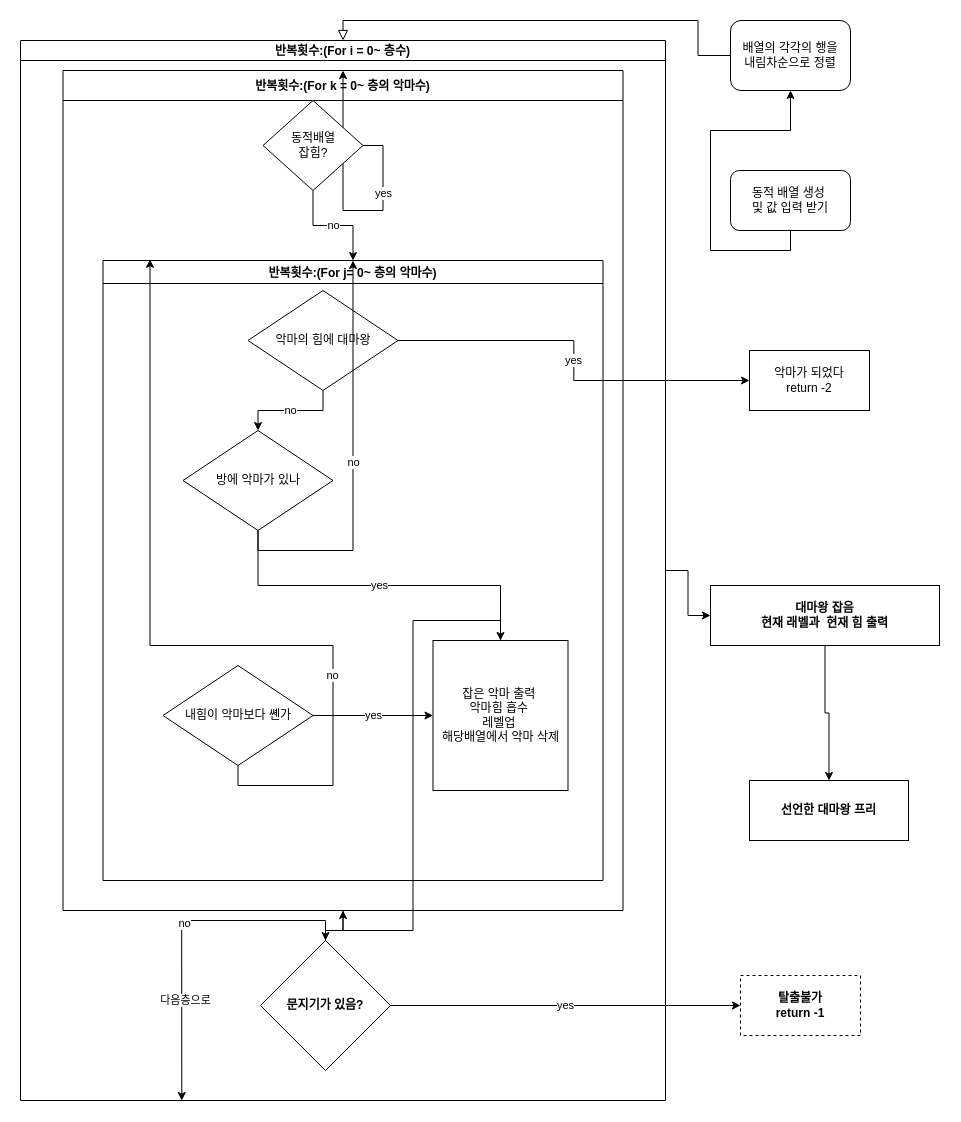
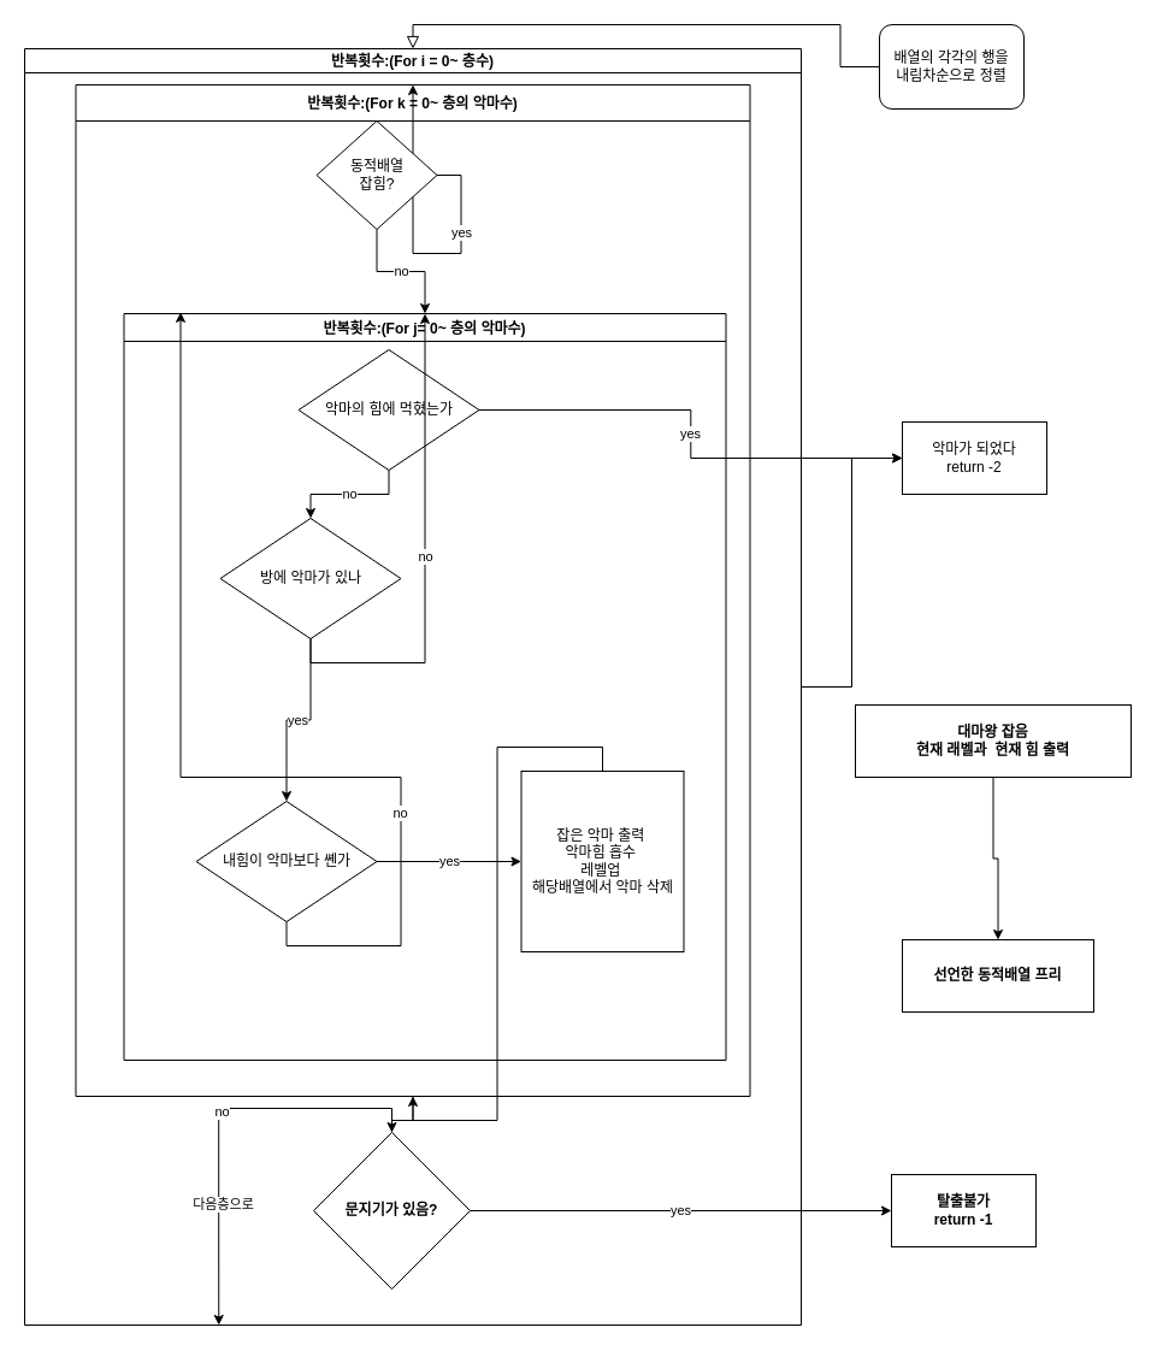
- <mxCell id="4" style="edgeStyle=orthogonalEdgeStyle;rounded=0;orthogonalLoop=1;jettySize=auto;html=1;exitX=0.5;exitY=1;exitDx=0;exitDy=0;" edge="1" parent="1" source="5" target="3"><mxGeometry relative="1" as="geometry" /></mxCell>
- <mxCell id="5" value="동적 배열 생성&amp;nbsp;&lt;br&gt;및 값 입력 받기" style="whiteSpace=wrap;html=1;rounded=1;glass=0;strokeWidth=1;shadow=0;" vertex="1" parent="1"><mxGeometry x="730" y="170" width="120" height="60" as="geometry" /></mxCell>
- <mxCell id="15" value="악마의 힘에 대마왕" style="rhombus;whiteSpace=wrap;html=1;" vertex="1" parent="14"><mxGeometry x="145" y="30" width="150" height="100" as="geometry" /></mxCell>
+ <mxCell id="15" value="악마의 힘에 먹혔는가" style="rhombus;whiteSpace=wrap;html=1;" vertex="1" parent="14"><mxGeometry x="145" y="30" width="150" height="100" as="geometry" /></mxCell>
- <mxCell id="18" value="yes" style="edgeStyle=orthogonalEdgeStyle;rounded=0;orthogonalLoop=1;jettySize=auto;html=1;exitX=0.5;exitY=1;exitDx=0;exitDy=0;" edge="1" parent="14" source="19" target="24"><mxGeometry relative="1" as="geometry" /></mxCell>
+ <mxCell id="18" value="yes" style="edgeStyle=orthogonalEdgeStyle;rounded=0;orthogonalLoop=1;jettySize=auto;html=1;exitX=0.5;exitY=1;exitDx=0;exitDy=0;entryX=0.5;entryY=0;entryDx=0;entryDy=0;" edge="1" parent="14" source="19" target="23"><mxGeometry relative="1" as="geometry" /></mxCell>
- <mxCell id="6" value="" style="edgeStyle=orthogonalEdgeStyle;rounded=0;orthogonalLoop=1;jettySize=auto;html=1;" edge="1" parent="1" source="7" target="36"><mxGeometry relative="1" as="geometry" /></mxCell>
+ <mxCell id="6" value="" style="edgeStyle=orthogonalEdgeStyle;rounded=0;orthogonalLoop=1;jettySize=auto;html=1;" edge="1" parent="1" source="7" target="33"><mxGeometry relative="1" as="geometry" /></mxCell>
- <mxCell id="37" value="선언한 대마왕 프리" style="whiteSpace=wrap;html=1;fontStyle=1;startSize=20;" vertex="1" parent="1"><mxGeometry x="749" y="780" width="159" height="60" as="geometry" /></mxCell>
+ <mxCell id="37" value="선언한 동적배열 프리" style="whiteSpace=wrap;html=1;fontStyle=1;startSize=20;" vertex="1" parent="1"><mxGeometry x="749" y="780" width="159" height="60" as="geometry" /></mxCell>
- <mxCell id="31" value="탈출불가&lt;br&gt;return -1" style="whiteSpace=wrap;html=1;fontStyle=1;startSize=30;dashed=1;" vertex="1" parent="1"><mxGeometry x="740" y="975" width="120" height="60" as="geometry" /></mxCell>
+ <mxCell id="31" value="탈출불가&lt;br&gt;return -1" style="whiteSpace=wrap;html=1;fontStyle=1;startSize=30;" vertex="1" parent="1"><mxGeometry x="740" y="975" width="120" height="60" as="geometry" /></mxCell>
